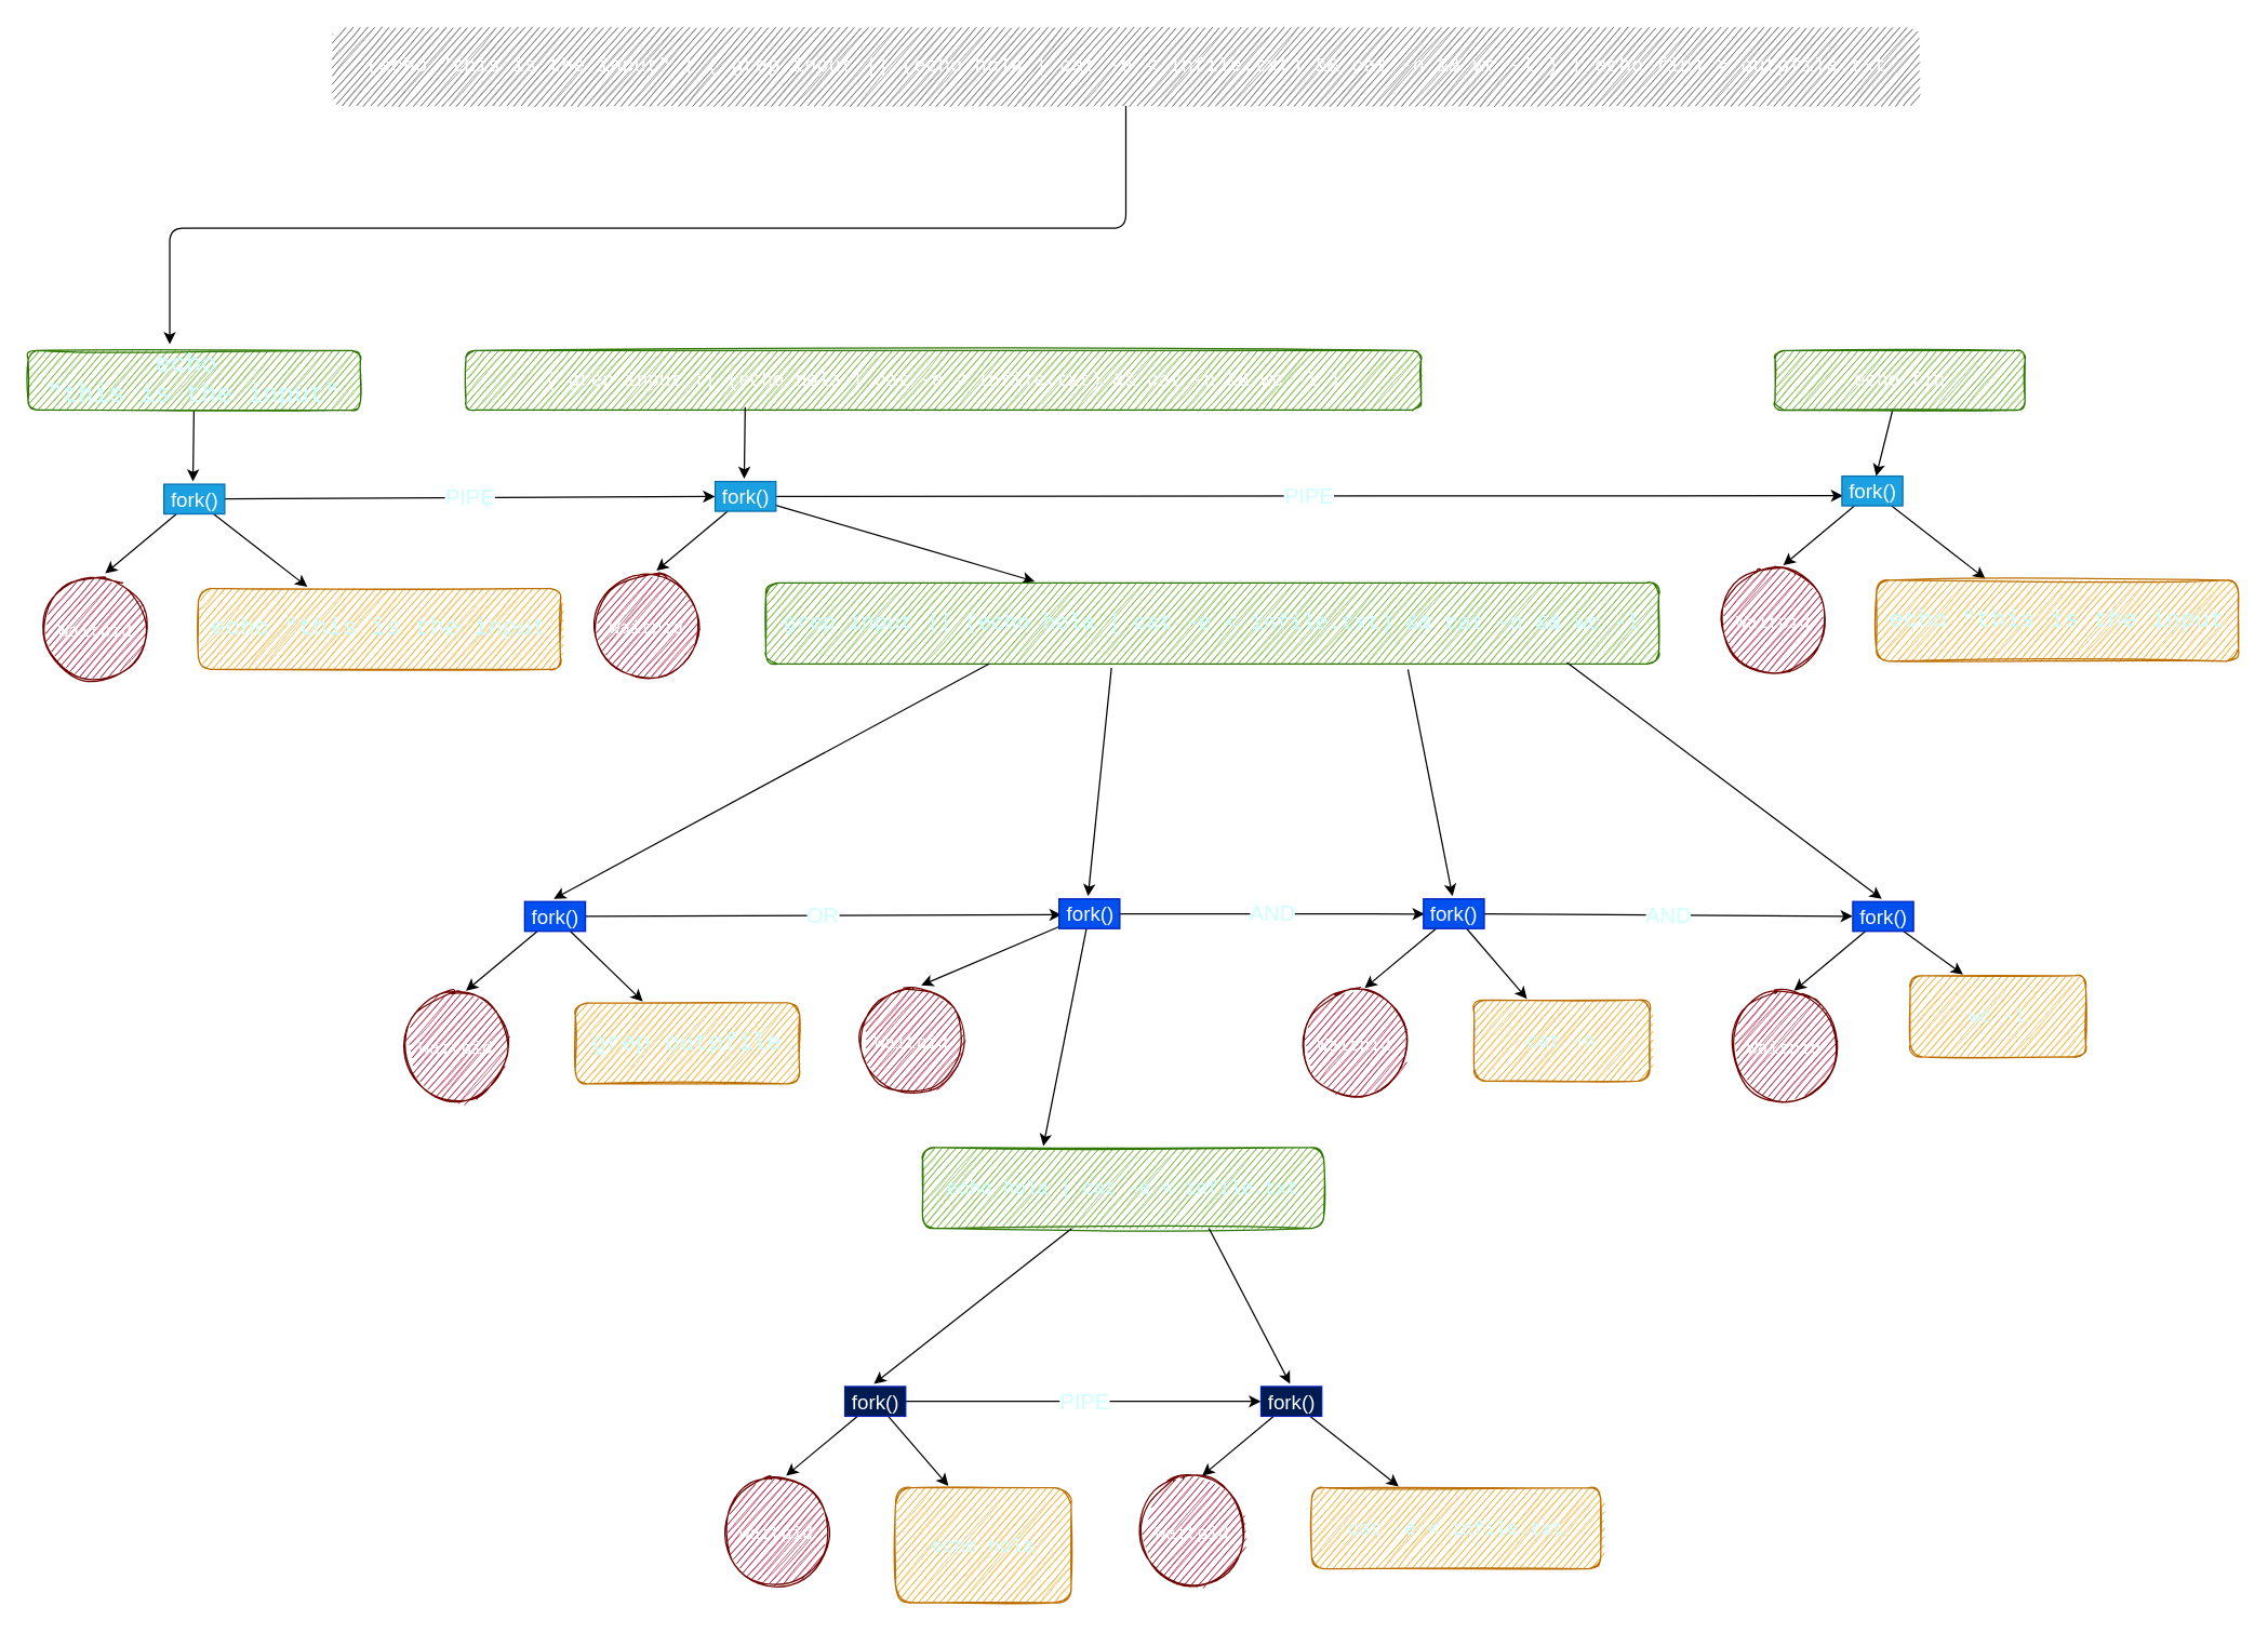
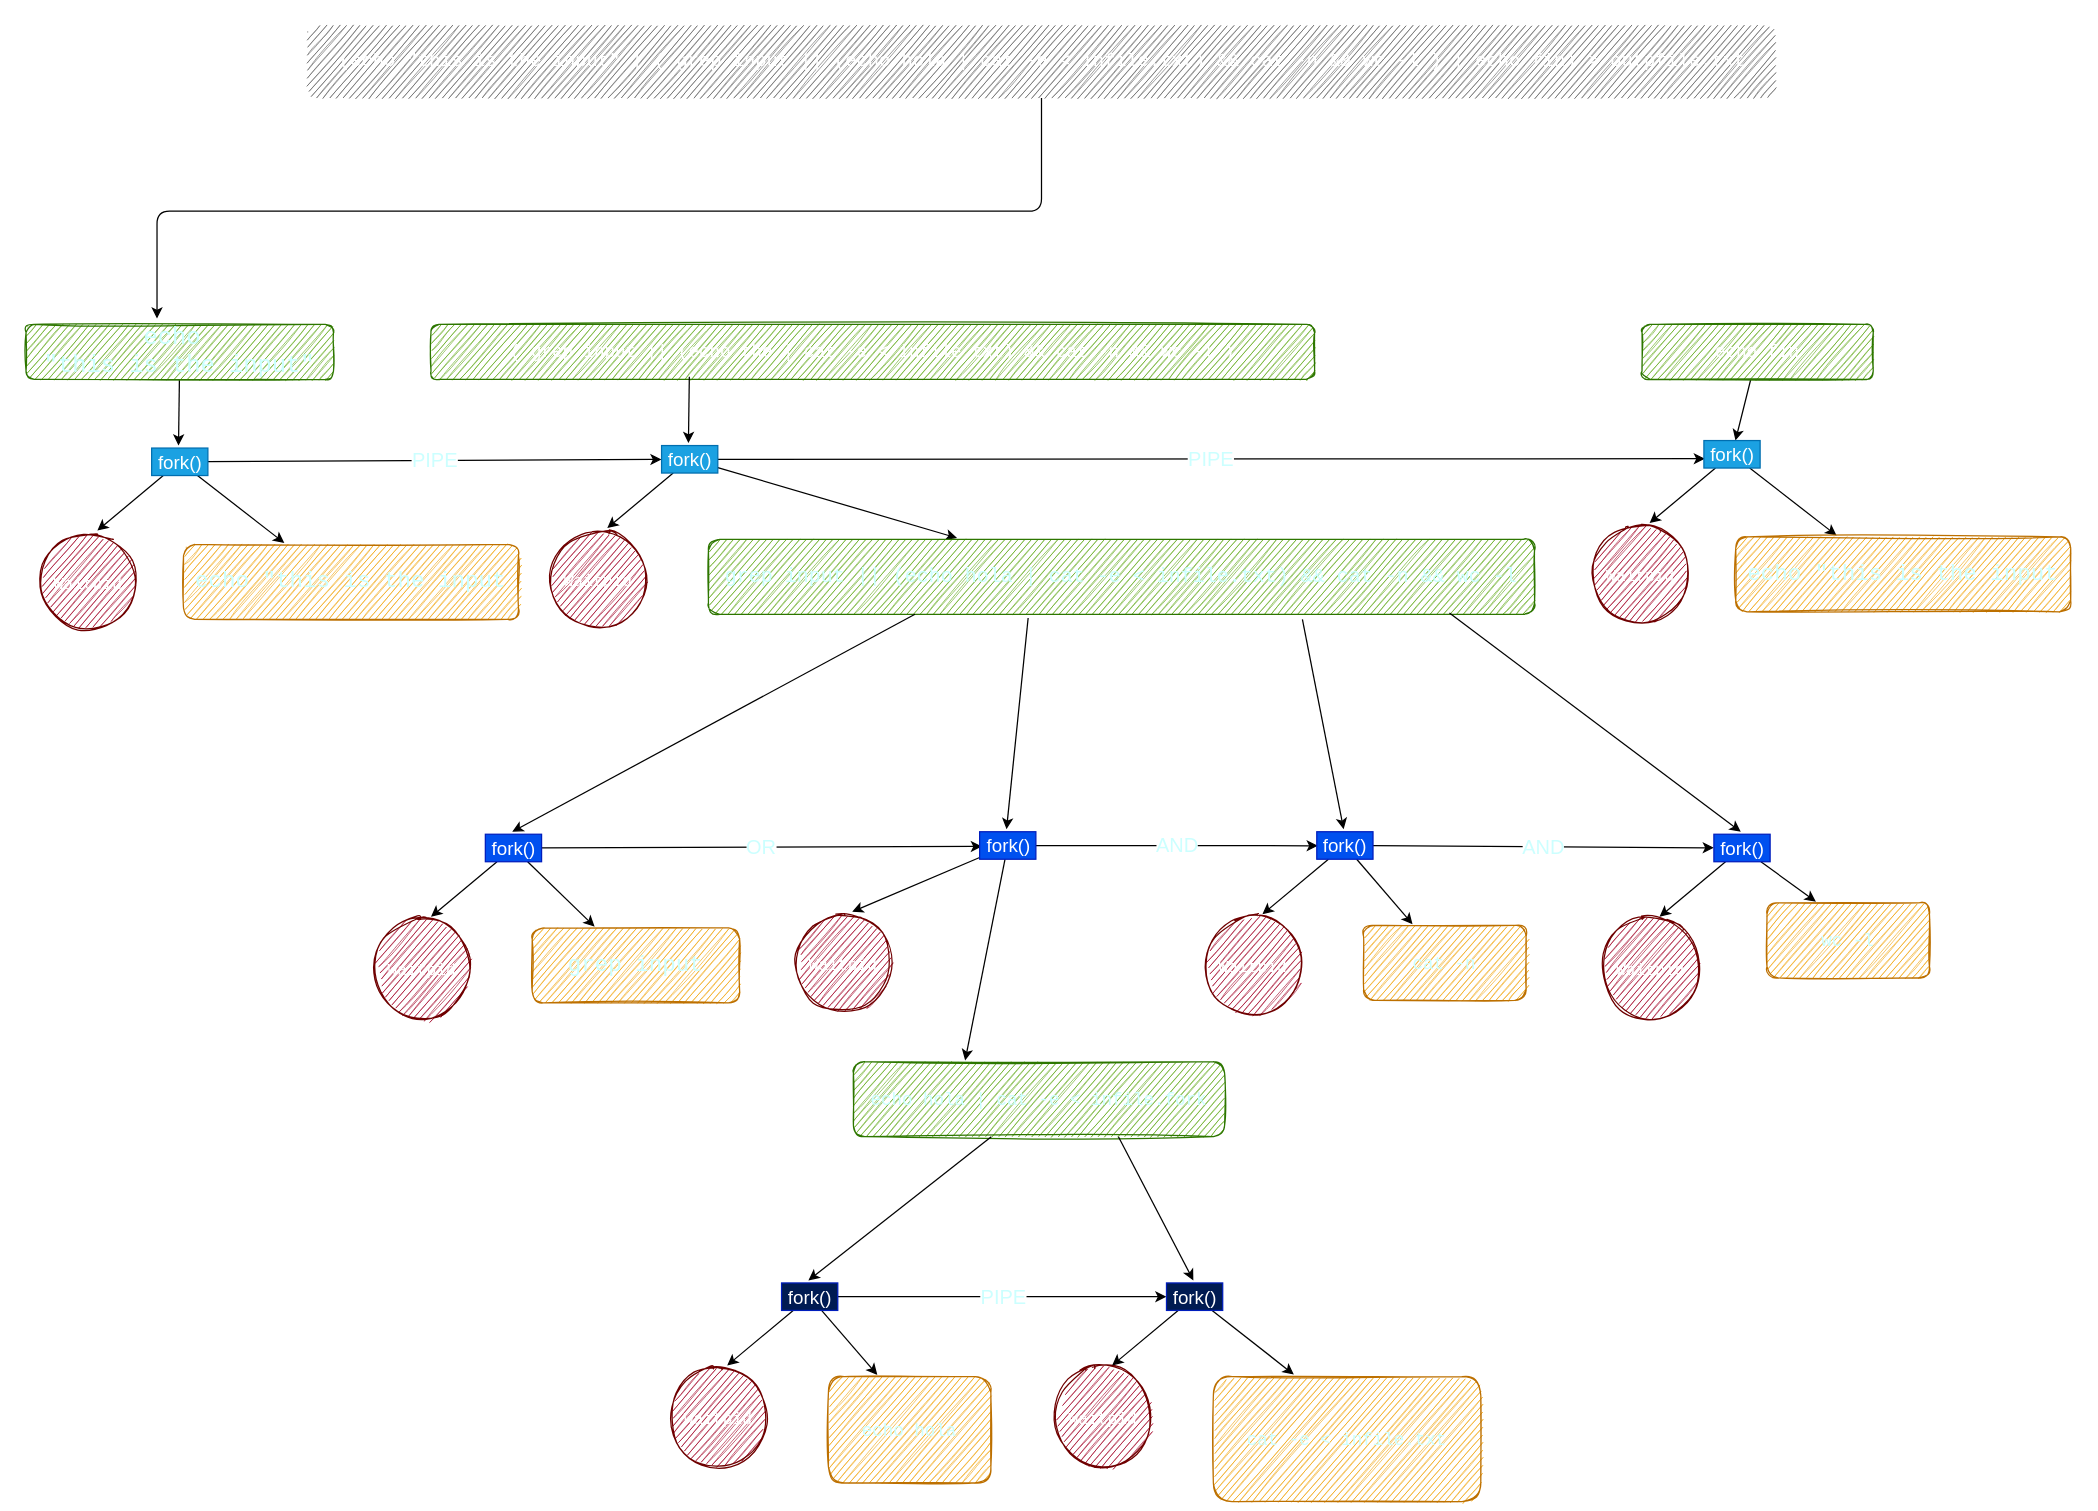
- <mxCell id="7" value="&lt;span style=&quot;color: rgb(255 , 255 , 255) ; font-size: 14px&quot;&gt;( grep input || (echo hola | cat -e &amp;lt; infile.txt) &amp;amp;&amp;amp; cat -n &amp;amp;&amp;amp; wc -l )&lt;/span&gt;" style="rounded=1;whiteSpace=wrap;html=1;sketch=1;fontFamily=Courier New;fontSize=19;fontColor=#CCFFFF;strokeColor=#2D7600;fillColor=#60a917;" parent="1" vertex="1"><mxGeometry x="344" y="259" width="707" height="44" as="geometry" /></mxCell>
+ <mxCell id="7" value="&lt;span style=&quot;color: rgb(255 , 255 , 255) ; font-size: 14px&quot;&gt;( grep input || (echo the | cat -e &amp;lt; infile.txt) &amp;amp;&amp;amp; cat -n &amp;amp;&amp;amp; wc -l )&lt;/span&gt;" style="rounded=1;whiteSpace=wrap;html=1;sketch=1;fontFamily=Courier New;fontSize=19;fontColor=#CCFFFF;strokeColor=#2D7600;fillColor=#60a917;" parent="1" vertex="1"><mxGeometry x="344" y="259" width="707" height="44" as="geometry" /></mxCell>
- <mxCell id="26" value="&lt;font color=&quot;#ccffff&quot;&gt;grep outpfile&lt;/font&gt;" style="rounded=1;whiteSpace=wrap;html=1;sketch=1;fontFamily=Courier New;fontSize=18;fontColor=#000000;strokeColor=#BD7000;fillColor=#f0a30a;" parent="1" vertex="1"><mxGeometry x="425" y="742" width="166" height="60" as="geometry" /></mxCell>
+ <mxCell id="26" value="&lt;font color=&quot;#ccffff&quot;&gt;grep input&lt;/font&gt;" style="rounded=1;whiteSpace=wrap;html=1;sketch=1;fontFamily=Courier New;fontSize=18;fontColor=#000000;strokeColor=#BD7000;fillColor=#f0a30a;" parent="1" vertex="1"><mxGeometry x="425" y="742" width="166" height="60" as="geometry" /></mxCell>
- <mxCell id="33" value="&lt;span style=&quot;color: rgb(204 , 255 , 255) ; font-size: 14px&quot;&gt;echo hola | cat -e &amp;lt; infile.txt&lt;/span&gt;" style="rounded=1;whiteSpace=wrap;html=1;sketch=1;fontFamily=Courier New;fontSize=18;fontColor=#ffffff;strokeColor=#2D7600;fillColor=#60a917;" parent="1" vertex="1"><mxGeometry x="682" y="849" width="297" height="60" as="geometry" /></mxCell>
+ <mxCell id="33" value="&lt;span style=&quot;color: rgb(204 , 255 , 255) ; font-size: 14px&quot;&gt;echo hola | cat -e &amp;lt; infile.fork&lt;/span&gt;" style="rounded=1;whiteSpace=wrap;html=1;sketch=1;fontFamily=Courier New;fontSize=18;fontColor=#ffffff;strokeColor=#2D7600;fillColor=#60a917;" parent="1" vertex="1"><mxGeometry x="682" y="849" width="297" height="60" as="geometry" /></mxCell>
- <mxCell id="59" value="&lt;span style=&quot;color: rgb(204 , 255 , 255) ; font-size: 14px&quot;&gt;cat -e &amp;lt; infile.txt&lt;/span&gt;" style="rounded=1;whiteSpace=wrap;html=1;sketch=1;fontFamily=Courier New;fontSize=18;fontColor=#000000;strokeColor=#BD7000;fillColor=#f0a30a;" parent="1" vertex="1"><mxGeometry x="970" y="1101.02" width="214" height="60" as="geometry" /></mxCell>
+ <mxCell id="59" value="&lt;span style=&quot;color: rgb(204 , 255 , 255) ; font-size: 14px&quot;&gt;cat -e &amp;lt; infile.txt&lt;/span&gt;" style="rounded=1;whiteSpace=wrap;html=1;sketch=1;fontFamily=Courier New;fontSize=18;fontColor=#000000;strokeColor=#BD7000;fillColor=#f0a30a;" parent="1" vertex="1"><mxGeometry x="970" y="1101.02" width="214" height="100" as="geometry" /></mxCell>
